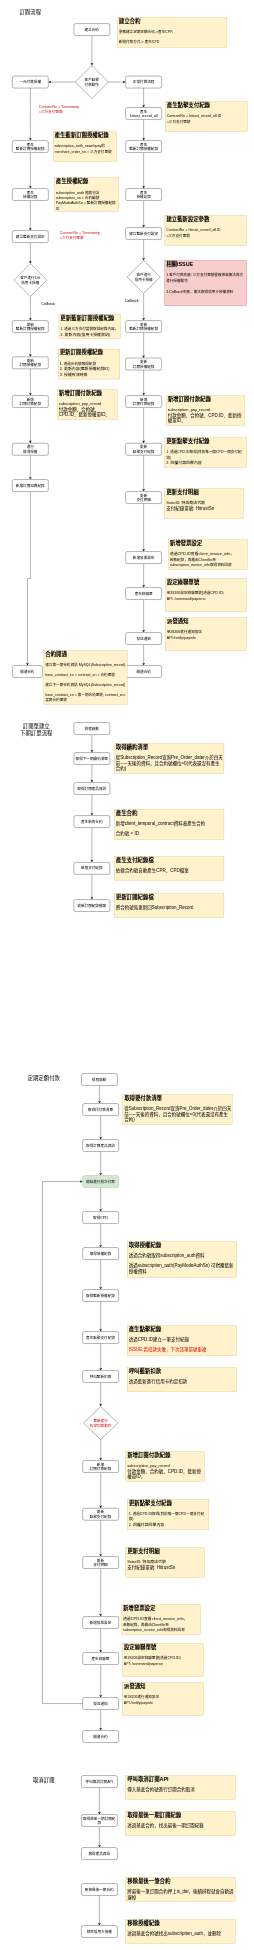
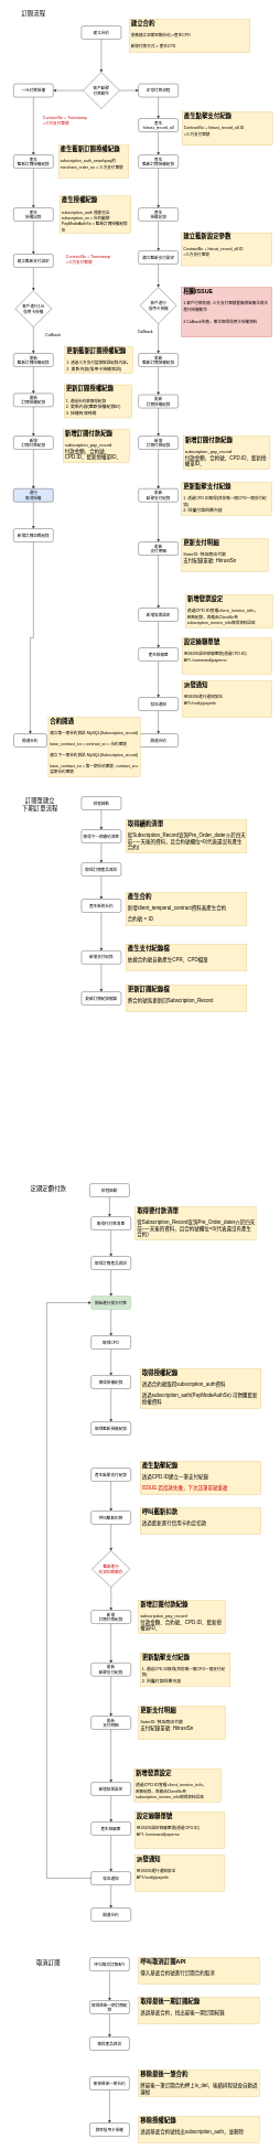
- <mxCell id="21" value="&lt;h1 style=&quot;font-size: 18px;&quot;&gt;建立藍新設定參數&lt;/h1&gt;&lt;p style=&quot;&quot;&gt;&lt;/p&gt;&lt;span style=&quot;font-size: 12px;&quot;&gt;ContractNo +&amp;nbsp;&lt;/span&gt;&lt;span style=&quot;font-size: 12px; text-align: center;&quot;&gt;hitrust_record_all.ID&lt;br&gt;=三方支付單號&lt;br&gt;&lt;/span&gt;" style="text;html=1;strokeColor=#d6b656;fillColor=#fff2cc;spacing=5;spacingTop=-20;whiteSpace=wrap;overflow=hidden;rounded=0;fontSize=15;" parent="1" vertex="1"><mxGeometry x="547.5" y="718" width="272.5" height="100" as="geometry" /></mxCell>
+ <mxCell id="21" value="&lt;h1 style=&quot;font-size: 18px;&quot;&gt;建立藍新設定參數&lt;/h1&gt;&lt;p style=&quot;&quot;&gt;&lt;/p&gt;&lt;span style=&quot;font-size: 12px;&quot;&gt;ContractNo +&amp;nbsp;&lt;/span&gt;&lt;span style=&quot;font-size: 12px; text-align: center;&quot;&gt;hitrust_record_all.ID&lt;br&gt;=三方支付單號&lt;br&gt;&lt;/span&gt;" style="text;html=1;strokeColor=#d6b656;fillColor=#fff2cc;spacing=5;spacingTop=-20;whiteSpace=wrap;overflow=hidden;rounded=0;fontSize=15;" parent="1" vertex="1"><mxGeometry x="547.5" y="703" width="272.5" height="100" as="geometry" /></mxCell>
- <mxCell id="74" value="進行&lt;br&gt;取消授權" style="rounded=1;whiteSpace=wrap;html=1;fontSize=12;glass=0;strokeWidth=1;shadow=0;" parent="1" vertex="1"><mxGeometry x="39.75" y="1477" width="120" height="40" as="geometry" /></mxCell>
+ <mxCell id="74" value="進行&lt;br&gt;取消授權" style="rounded=1;whiteSpace=wrap;html=1;fontSize=12;glass=0;strokeWidth=1;shadow=0;fillColor=#dae8fc;" parent="1" vertex="1"><mxGeometry x="39.75" y="1477" width="120" height="40" as="geometry" /></mxCell>
- <mxCell id="109" style="edgeStyle=orthogonalEdgeStyle;rounded=0;orthogonalLoop=1;jettySize=auto;html=1;entryX=0.5;entryY=0;entryDx=0;entryDy=0;fontSize=12;fontColor=#CC0000;" parent="1" source="110" target="112" edge="1"><mxGeometry relative="1" as="geometry" /></mxCell>
